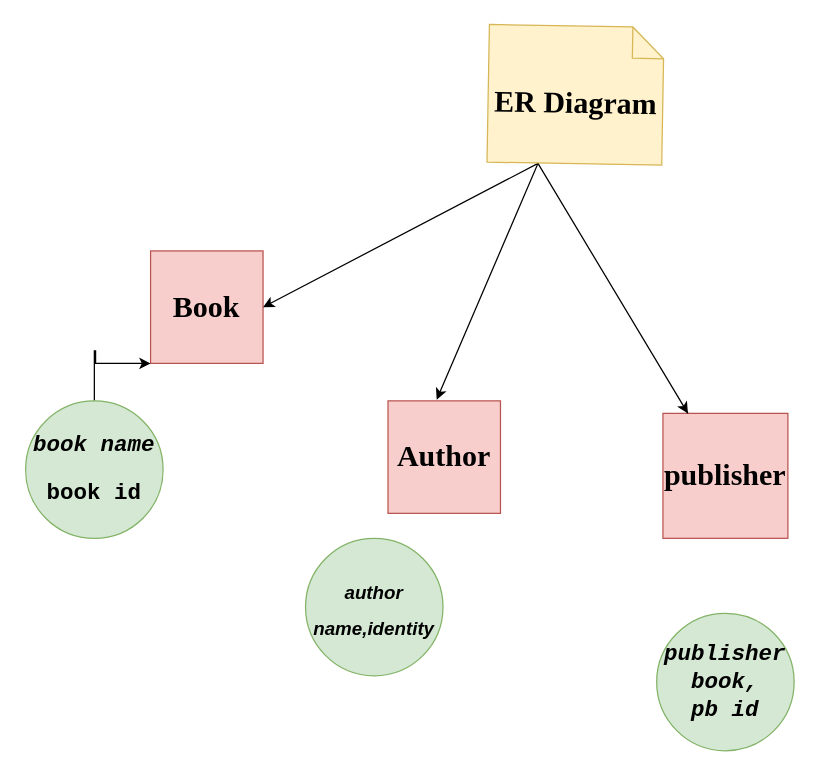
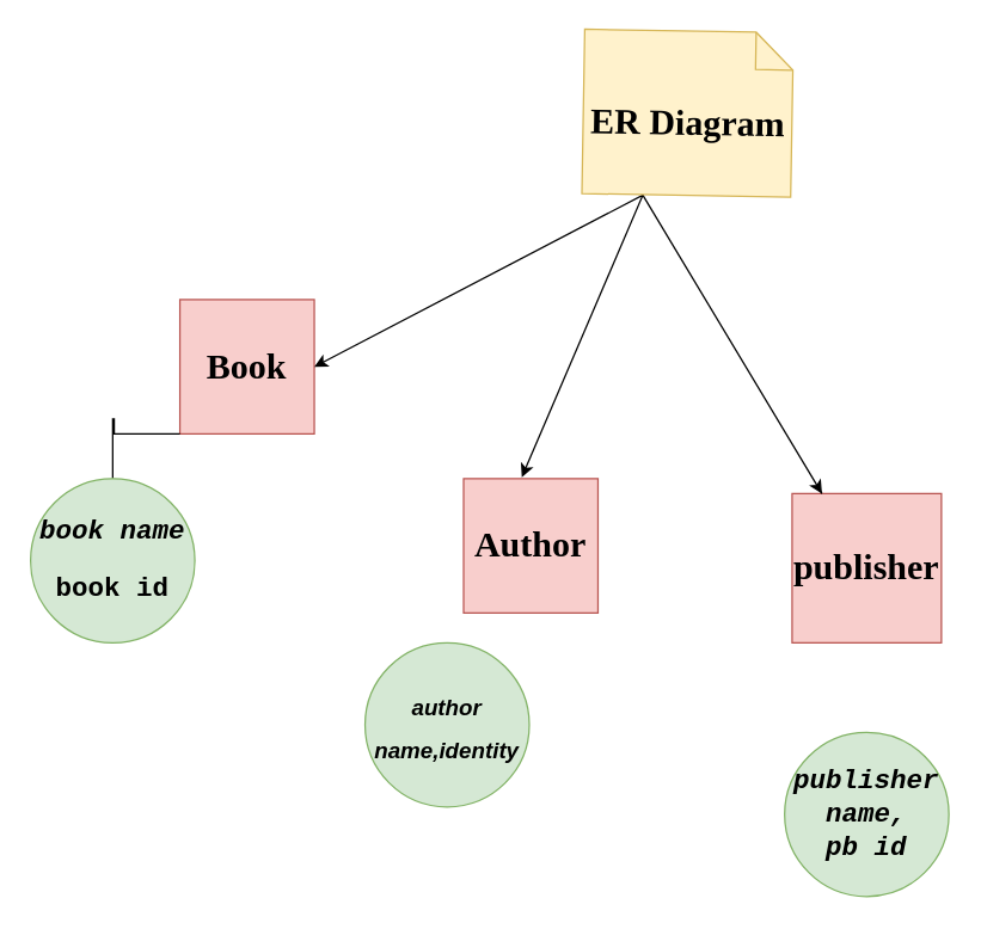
- <mxCell id="5" value="" style="edgeStyle=orthogonalEdgeStyle;rounded=0;orthogonalLoop=1;jettySize=auto;html=1;entryX=0;entryY=1;entryDx=0;entryDy=0;" edge="1" parent="1" source="6" target="2"><mxGeometry relative="1" as="geometry"><mxPoint x="75" y="240" as="targetPoint" /><Array as="points"><mxPoint x="75" y="280" /><mxPoint x="76" y="280" /><mxPoint x="76" y="290" /></Array></mxGeometry></mxCell>
+ <mxCell id="5" value="" style="edgeStyle=orthogonalEdgeStyle;rounded=0;orthogonalLoop=1;jettySize=auto;html=1;entryX=0;entryY=1;entryDx=0;entryDy=0;endArrow=none;" edge="1" parent="1" source="6" target="2"><mxGeometry relative="1" as="geometry"><mxPoint x="75" y="240" as="targetPoint" /><Array as="points"><mxPoint x="75" y="280" /><mxPoint x="76" y="280" /><mxPoint x="76" y="290" /></Array></mxGeometry></mxCell>
- <mxCell id="8" value="&lt;h2&gt;&lt;font face=&quot;Courier New&quot;&gt;&lt;i&gt;publisher book,&lt;br&gt;pb id&lt;/i&gt;&lt;/font&gt;&lt;/h2&gt;" style="ellipse;whiteSpace=wrap;html=1;aspect=fixed;fillColor=#d5e8d4;strokeColor=#82b366;" vertex="1" parent="1"><mxGeometry x="525" y="490" width="110" height="110" as="geometry" /></mxCell>
+ <mxCell id="8" value="&lt;h2&gt;&lt;font face=&quot;Courier New&quot;&gt;&lt;i&gt;publisher name,&lt;br&gt;pb id&lt;/i&gt;&lt;/font&gt;&lt;/h2&gt;" style="ellipse;whiteSpace=wrap;html=1;aspect=fixed;fillColor=#d5e8d4;strokeColor=#82b366;" vertex="1" parent="1"><mxGeometry x="525" y="490" width="110" height="110" as="geometry" /></mxCell>
